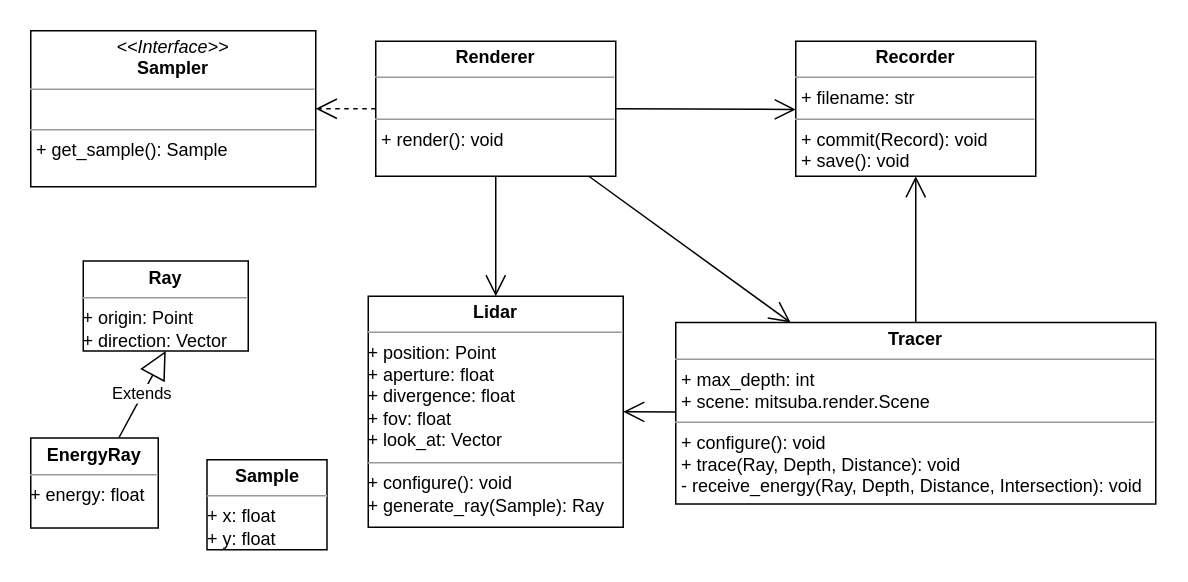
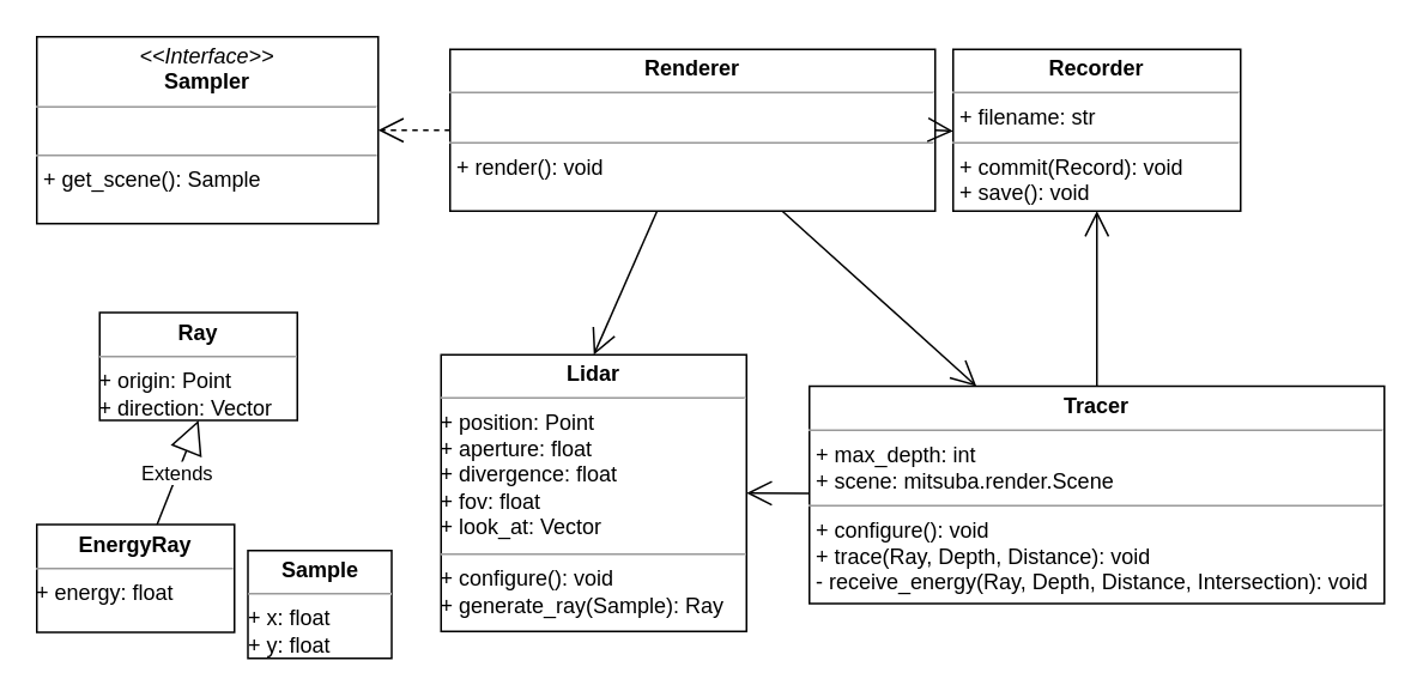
- <mxCell id="2" value="&lt;p style=&quot;margin: 0px ; margin-top: 4px ; text-align: center&quot;&gt;&lt;i&gt;&amp;lt;&amp;lt;Interface&amp;gt;&amp;gt;&lt;/i&gt;&lt;br&gt;&lt;b&gt;Sampler&lt;/b&gt;&lt;/p&gt;&lt;hr size=&quot;1&quot;&gt;&lt;p style=&quot;margin: 0px ; margin-left: 4px&quot;&gt;&lt;br&gt;&lt;/p&gt;&lt;hr size=&quot;1&quot;&gt;&lt;p style=&quot;margin: 0px ; margin-left: 4px&quot;&gt;+ get_sample(): Sample&lt;/p&gt;" style="verticalAlign=top;align=left;overflow=fill;fontSize=12;fontFamily=Helvetica;html=1;" parent="1" vertex="1"><mxGeometry x="20" y="20" width="190" height="104" as="geometry" /></mxCell>
+ <mxCell id="2" value="&lt;p style=&quot;margin: 0px ; margin-top: 4px ; text-align: center&quot;&gt;&lt;i&gt;&amp;lt;&amp;lt;Interface&amp;gt;&amp;gt;&lt;/i&gt;&lt;br&gt;&lt;b&gt;Sampler&lt;/b&gt;&lt;/p&gt;&lt;hr size=&quot;1&quot;&gt;&lt;p style=&quot;margin: 0px ; margin-left: 4px&quot;&gt;&lt;br&gt;&lt;/p&gt;&lt;hr size=&quot;1&quot;&gt;&lt;p style=&quot;margin: 0px ; margin-left: 4px&quot;&gt;+ get_scene(): Sample&lt;/p&gt;" style="verticalAlign=top;align=left;overflow=fill;fontSize=12;fontFamily=Helvetica;html=1;" parent="1" vertex="1"><mxGeometry x="20" y="20" width="190" height="104" as="geometry" /></mxCell>
- <mxCell id="9" value="&lt;p style=&quot;margin: 0px ; margin-top: 4px ; text-align: center&quot;&gt;&lt;b&gt;Renderer&lt;/b&gt;&lt;/p&gt;&lt;hr size=&quot;1&quot;&gt;&lt;p style=&quot;margin: 0px ; margin-left: 4px&quot;&gt;&lt;br&gt;&lt;/p&gt;&lt;hr size=&quot;1&quot;&gt;&lt;p style=&quot;margin: 0px ; margin-left: 4px&quot;&gt;+ render(): void&lt;/p&gt;" style="verticalAlign=top;align=left;overflow=fill;fontSize=12;fontFamily=Helvetica;html=1;" parent="1" vertex="1"><mxGeometry x="250" y="27" width="160" height="90" as="geometry" /></mxCell>
+ <mxCell id="9" value="&lt;p style=&quot;margin: 0px ; margin-top: 4px ; text-align: center&quot;&gt;&lt;b&gt;Renderer&lt;/b&gt;&lt;/p&gt;&lt;hr size=&quot;1&quot;&gt;&lt;p style=&quot;margin: 0px ; margin-left: 4px&quot;&gt;&lt;br&gt;&lt;/p&gt;&lt;hr size=&quot;1&quot;&gt;&lt;p style=&quot;margin: 0px ; margin-left: 4px&quot;&gt;+ render(): void&lt;/p&gt;" style="verticalAlign=top;align=left;overflow=fill;fontSize=12;fontFamily=Helvetica;html=1;" parent="1" vertex="1"><mxGeometry x="250" y="27" width="270" height="90" as="geometry" /></mxCell>
- <mxCell id="14" value="&lt;p style=&quot;margin: 0px ; margin-top: 4px ; text-align: center&quot;&gt;&lt;b&gt;EnergyRay&lt;/b&gt;&lt;/p&gt;&lt;hr size=&quot;1&quot;&gt;&lt;div style=&quot;height: 2px&quot;&gt;+ energy: float&lt;br&gt;&lt;/div&gt;" style="verticalAlign=top;align=left;overflow=fill;fontSize=12;fontFamily=Helvetica;html=1;" parent="1" vertex="1"><mxGeometry x="20" y="291.5" width="85" height="60" as="geometry" /></mxCell>
+ <mxCell id="14" value="&lt;p style=&quot;margin: 0px ; margin-top: 4px ; text-align: center&quot;&gt;&lt;b&gt;EnergyRay&lt;/b&gt;&lt;/p&gt;&lt;hr size=&quot;1&quot;&gt;&lt;div style=&quot;height: 2px&quot;&gt;+ energy: float&lt;br&gt;&lt;/div&gt;" style="verticalAlign=top;align=left;overflow=fill;fontSize=12;fontFamily=Helvetica;html=1;" parent="1" vertex="1"><mxGeometry x="20" y="291.5" width="110" height="60" as="geometry" /></mxCell>
